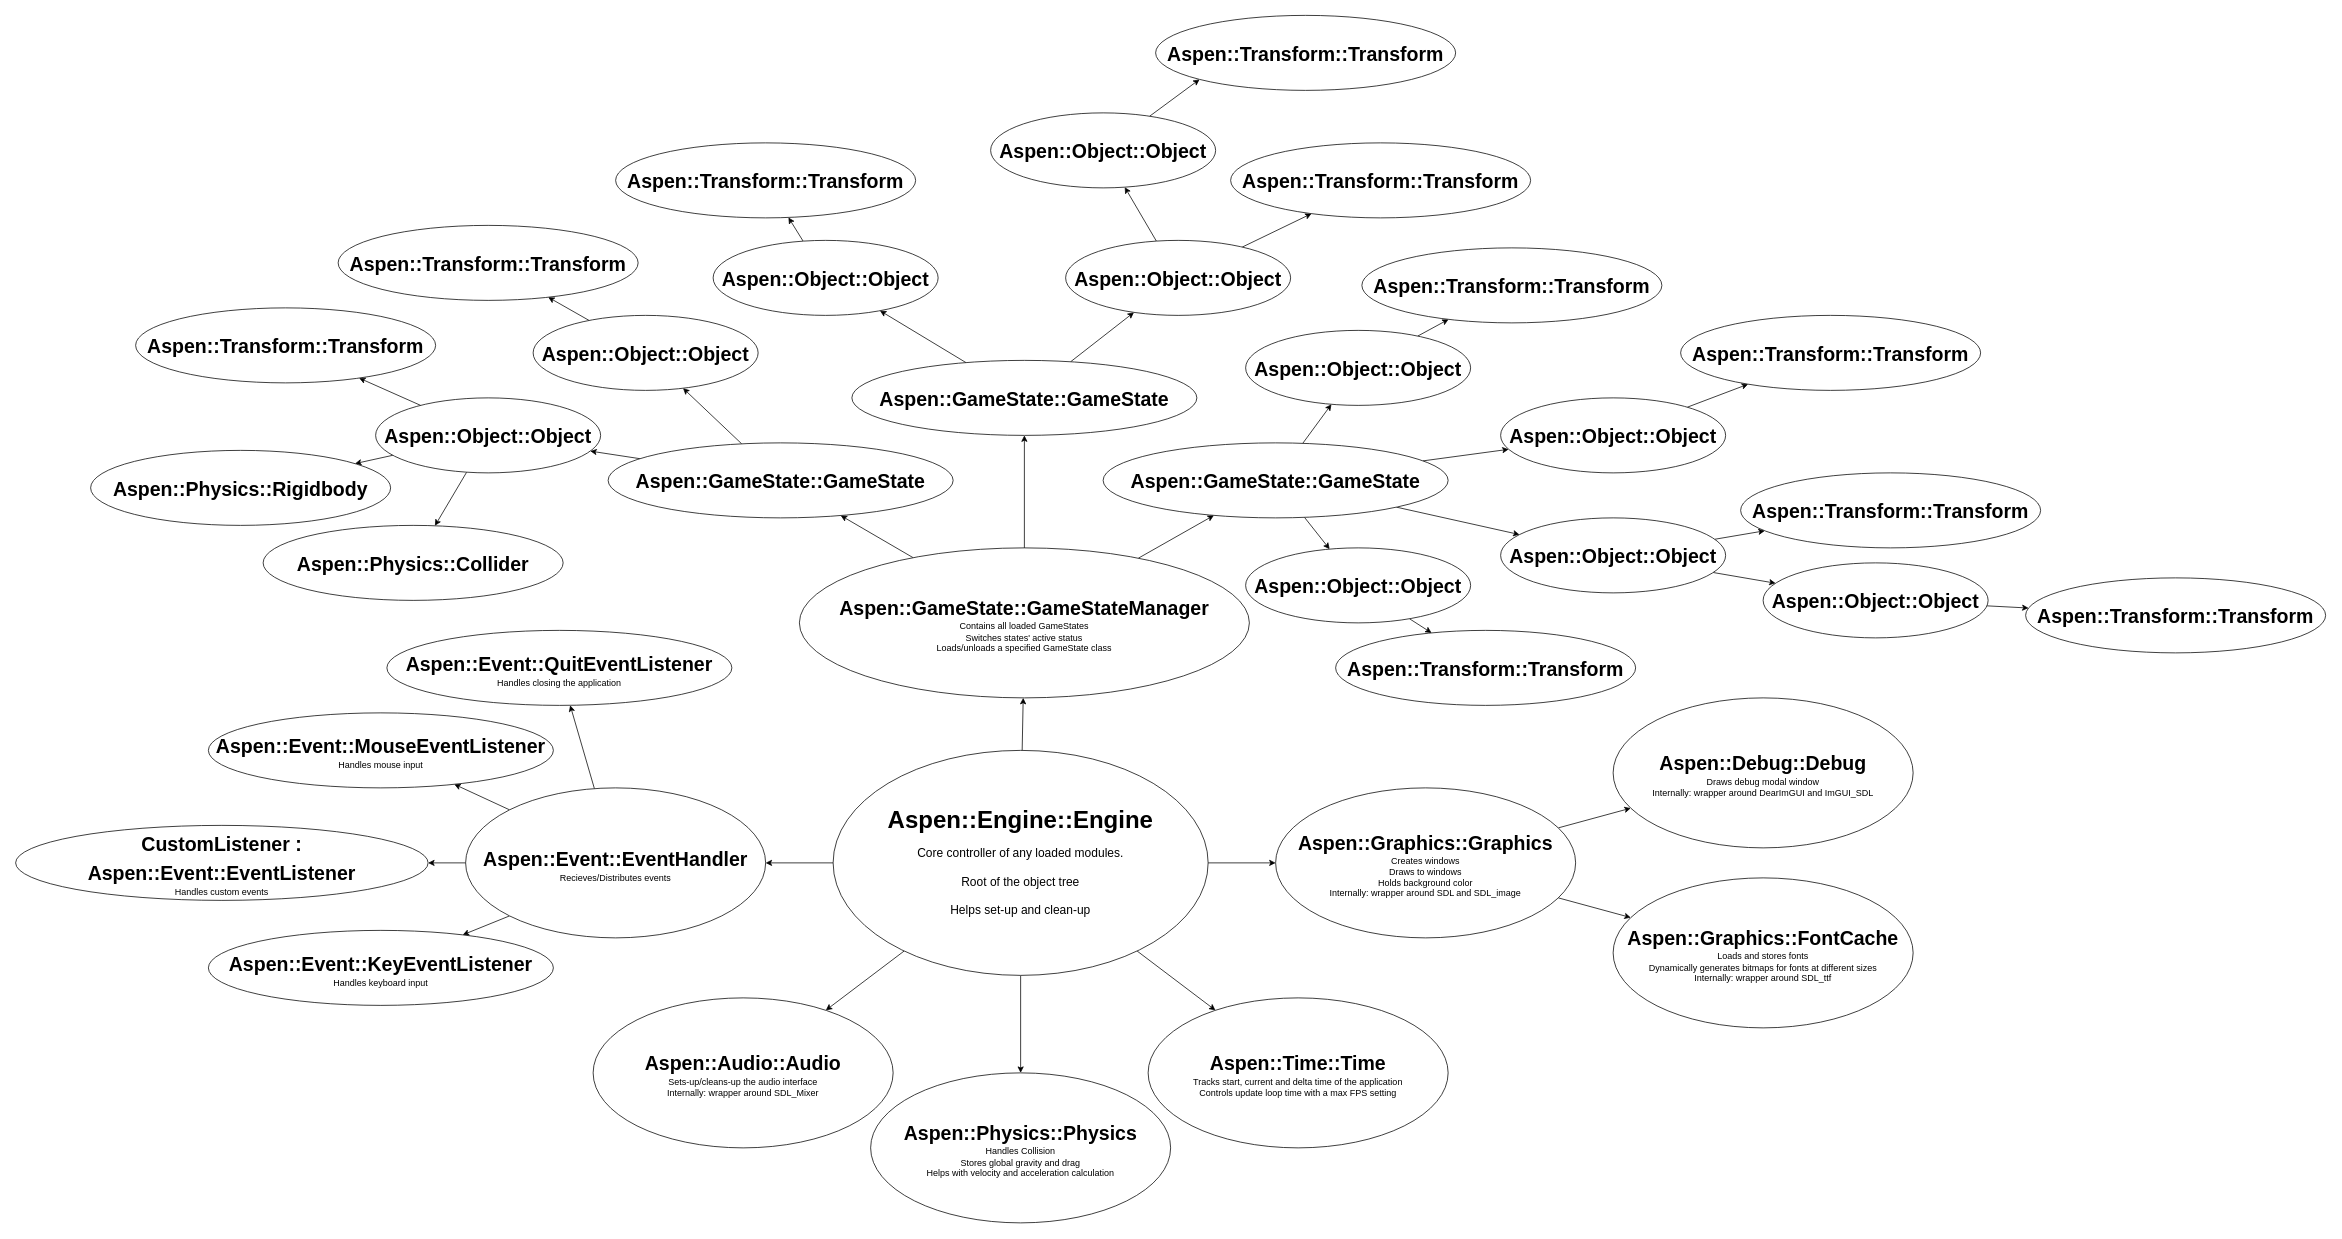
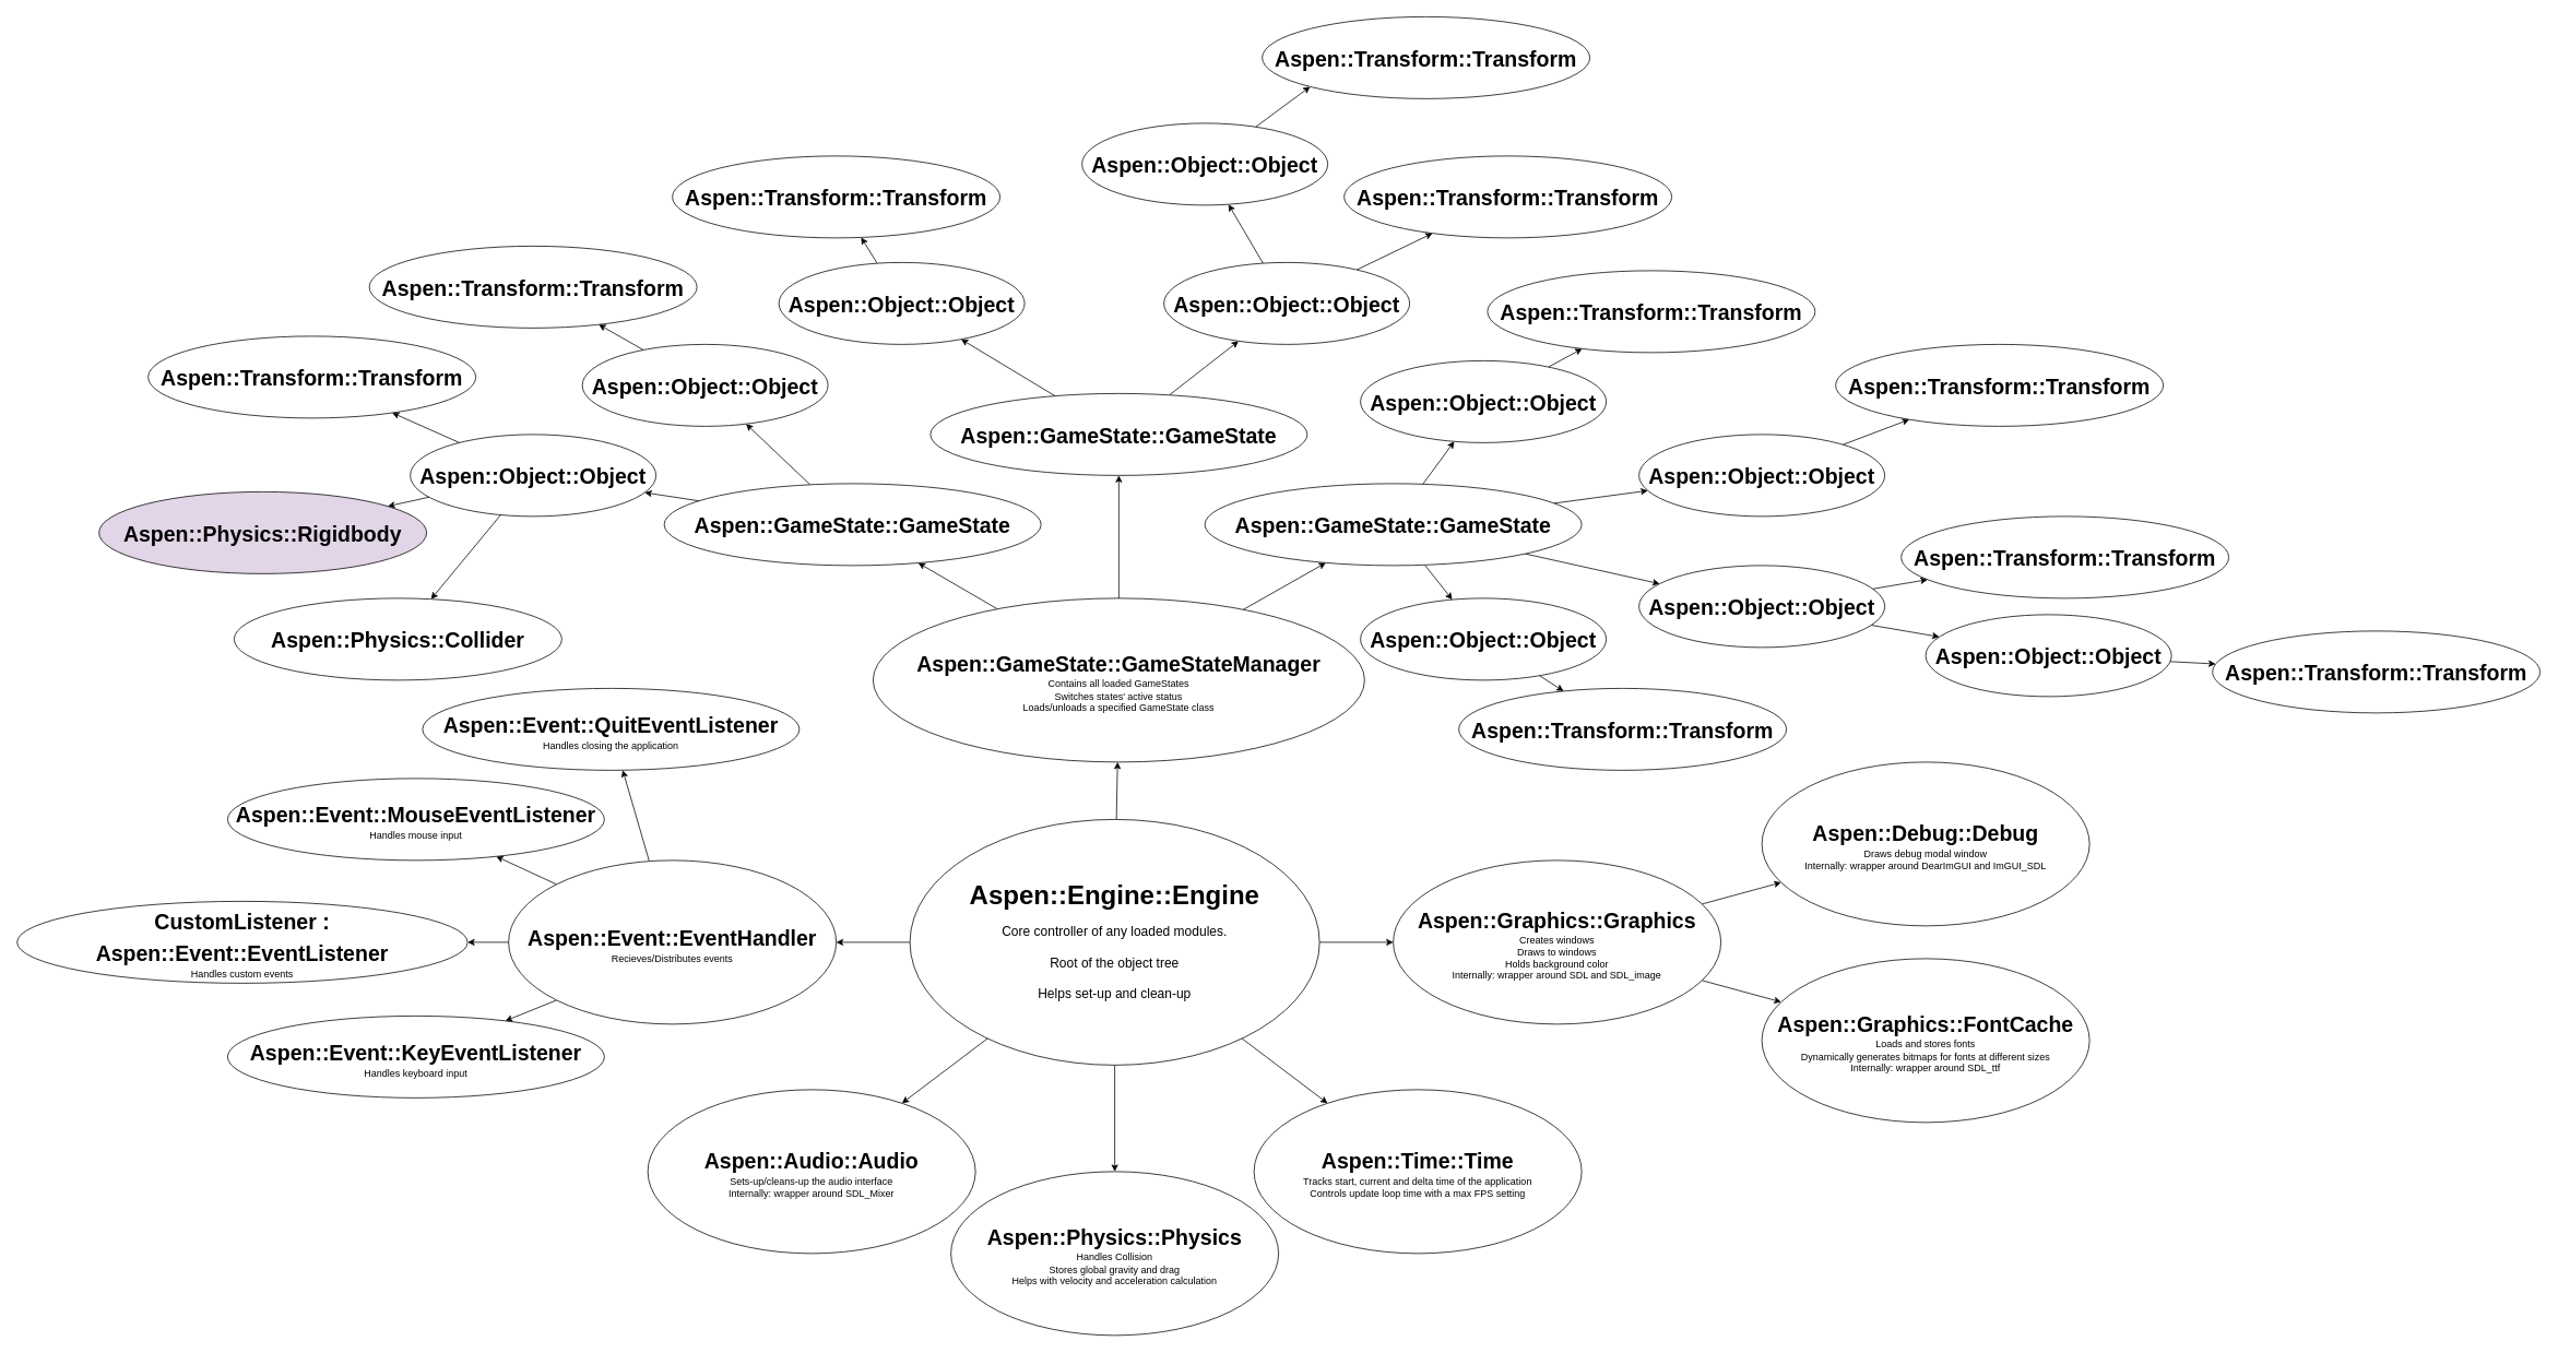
- <mxCell id="75" value="&lt;div&gt;&lt;font style=&quot;font-size: 32px&quot; size=&quot;1&quot;&gt;&lt;b&gt;&lt;font style=&quot;font-size: 26px&quot;&gt;Aspen::Physics::Rigidbody&lt;/font&gt;&lt;/b&gt;&lt;/font&gt;&lt;/div&gt;" style="ellipse;whiteSpace=wrap;html=1;" vertex="1" parent="1"><mxGeometry x="120" y="600" width="400" height="100" as="geometry" /></mxCell>
+ <mxCell id="75" value="&lt;div&gt;&lt;font style=&quot;font-size: 32px&quot; size=&quot;1&quot;&gt;&lt;b&gt;&lt;font style=&quot;font-size: 26px&quot;&gt;Aspen::Physics::Rigidbody&lt;/font&gt;&lt;/b&gt;&lt;/font&gt;&lt;/div&gt;" style="ellipse;whiteSpace=wrap;html=1;fillColor=#e1d5e7;" vertex="1" parent="1"><mxGeometry x="120" y="600" width="400" height="100" as="geometry" /></mxCell>
- <mxCell id="76" value="&lt;div&gt;&lt;font style=&quot;font-size: 32px&quot; size=&quot;1&quot;&gt;&lt;b&gt;&lt;font style=&quot;font-size: 26px&quot;&gt;Aspen::Physics::Collider&lt;/font&gt;&lt;/b&gt;&lt;/font&gt;&lt;/div&gt;" style="ellipse;whiteSpace=wrap;html=1;" vertex="1" parent="1"><mxGeometry x="350" y="700" width="400" height="100" as="geometry" /></mxCell>
+ <mxCell id="76" value="&lt;div&gt;&lt;font style=&quot;font-size: 32px&quot; size=&quot;1&quot;&gt;&lt;b&gt;&lt;font style=&quot;font-size: 26px&quot;&gt;Aspen::Physics::Collider&lt;/font&gt;&lt;/b&gt;&lt;/font&gt;&lt;/div&gt;" style="ellipse;whiteSpace=wrap;html=1;" vertex="1" parent="1"><mxGeometry x="285" y="730" width="400" height="100" as="geometry" /></mxCell>
